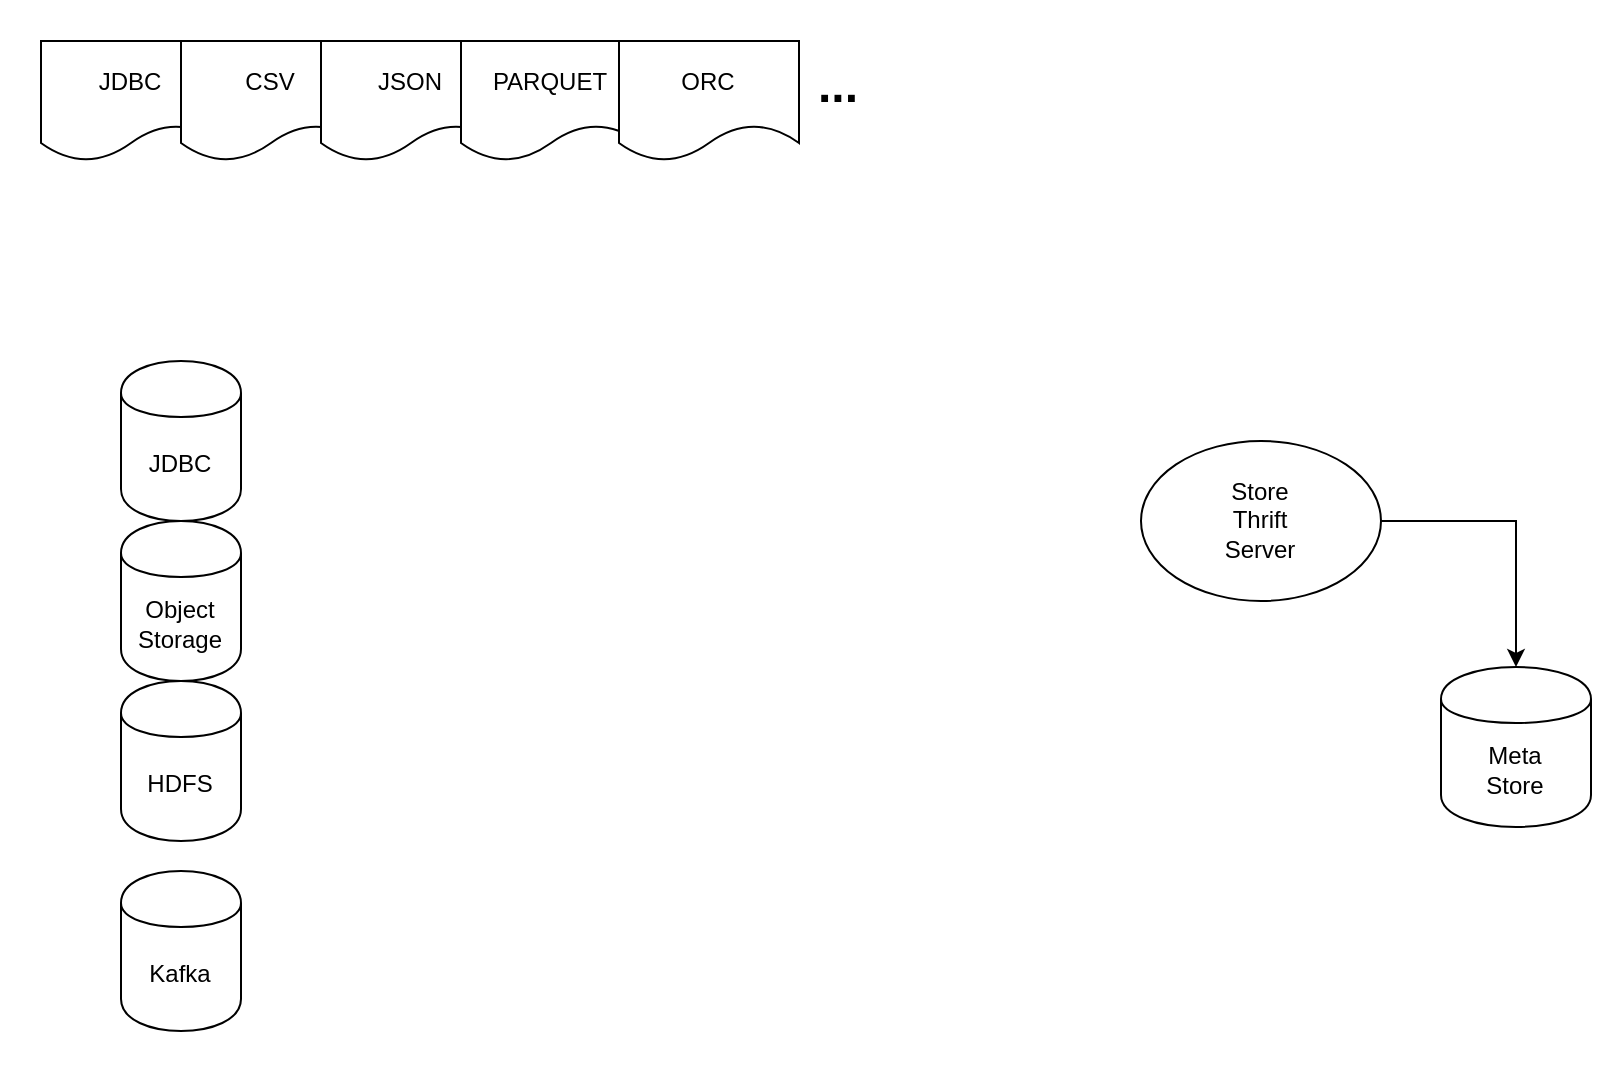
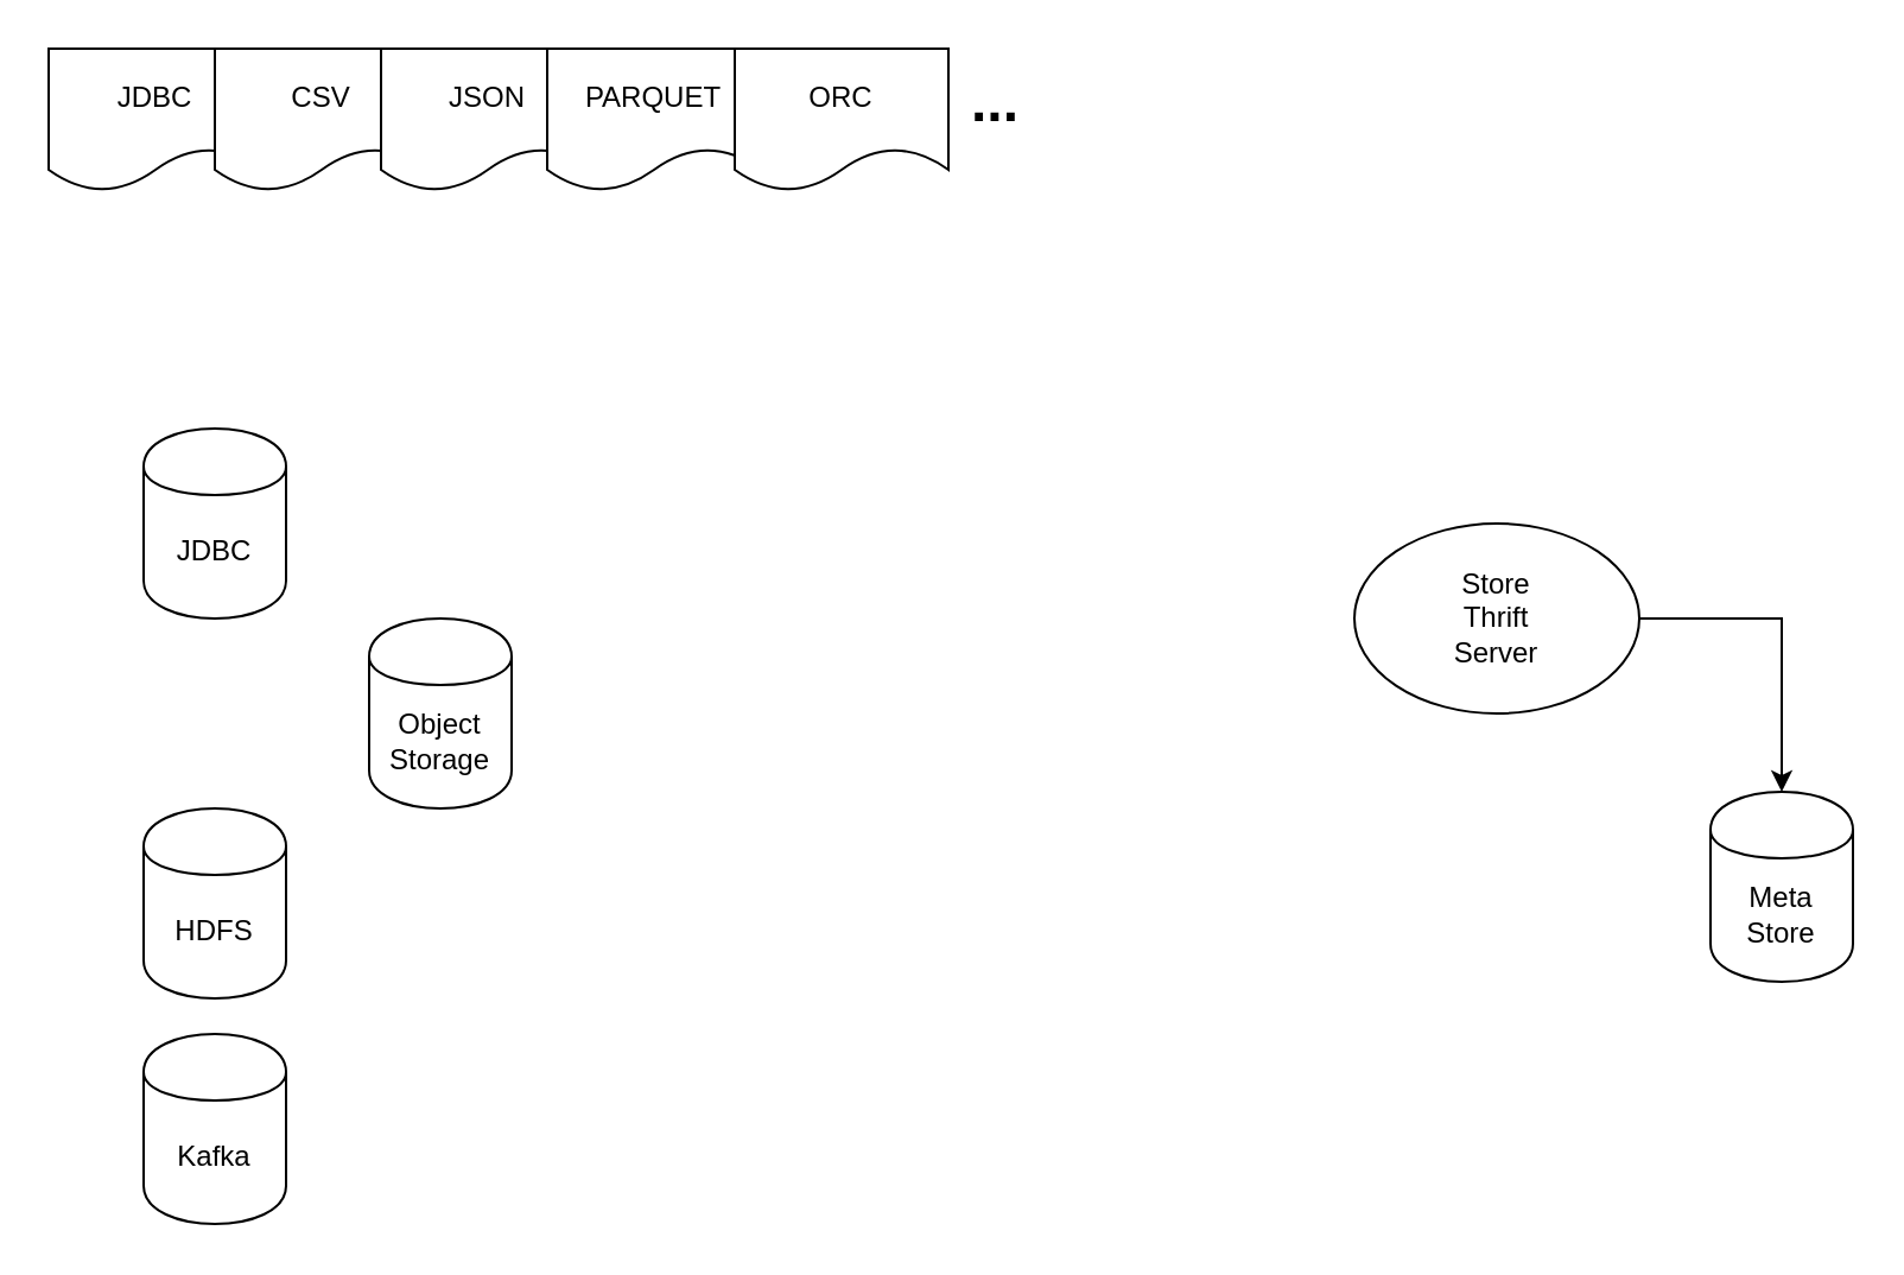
- <mxCell id="3" value="Object&lt;br&gt;Storage" style="shape=cylinder;whiteSpace=wrap;html=1;boundedLbl=1;backgroundOutline=1;" vertex="1" parent="1"><mxGeometry x="60" y="260" width="60" height="80" as="geometry" /></mxCell>
+ <mxCell id="3" value="Object&lt;br&gt;Storage" style="shape=cylinder;whiteSpace=wrap;html=1;boundedLbl=1;backgroundOutline=1;" vertex="1" parent="1"><mxGeometry x="155" y="260" width="60" height="80" as="geometry" /></mxCell>
- <mxCell id="13" value="Meta&lt;br&gt;Store" style="shape=cylinder;whiteSpace=wrap;html=1;boundedLbl=1;backgroundOutline=1;" vertex="1" parent="1"><mxGeometry x="720" y="333" width="75" height="80" as="geometry" /></mxCell>
+ <mxCell id="13" value="Meta&lt;br&gt;Store" style="shape=cylinder;whiteSpace=wrap;html=1;boundedLbl=1;backgroundOutline=1;" vertex="1" parent="1"><mxGeometry x="720" y="333" width="60" height="80" as="geometry" /></mxCell>
